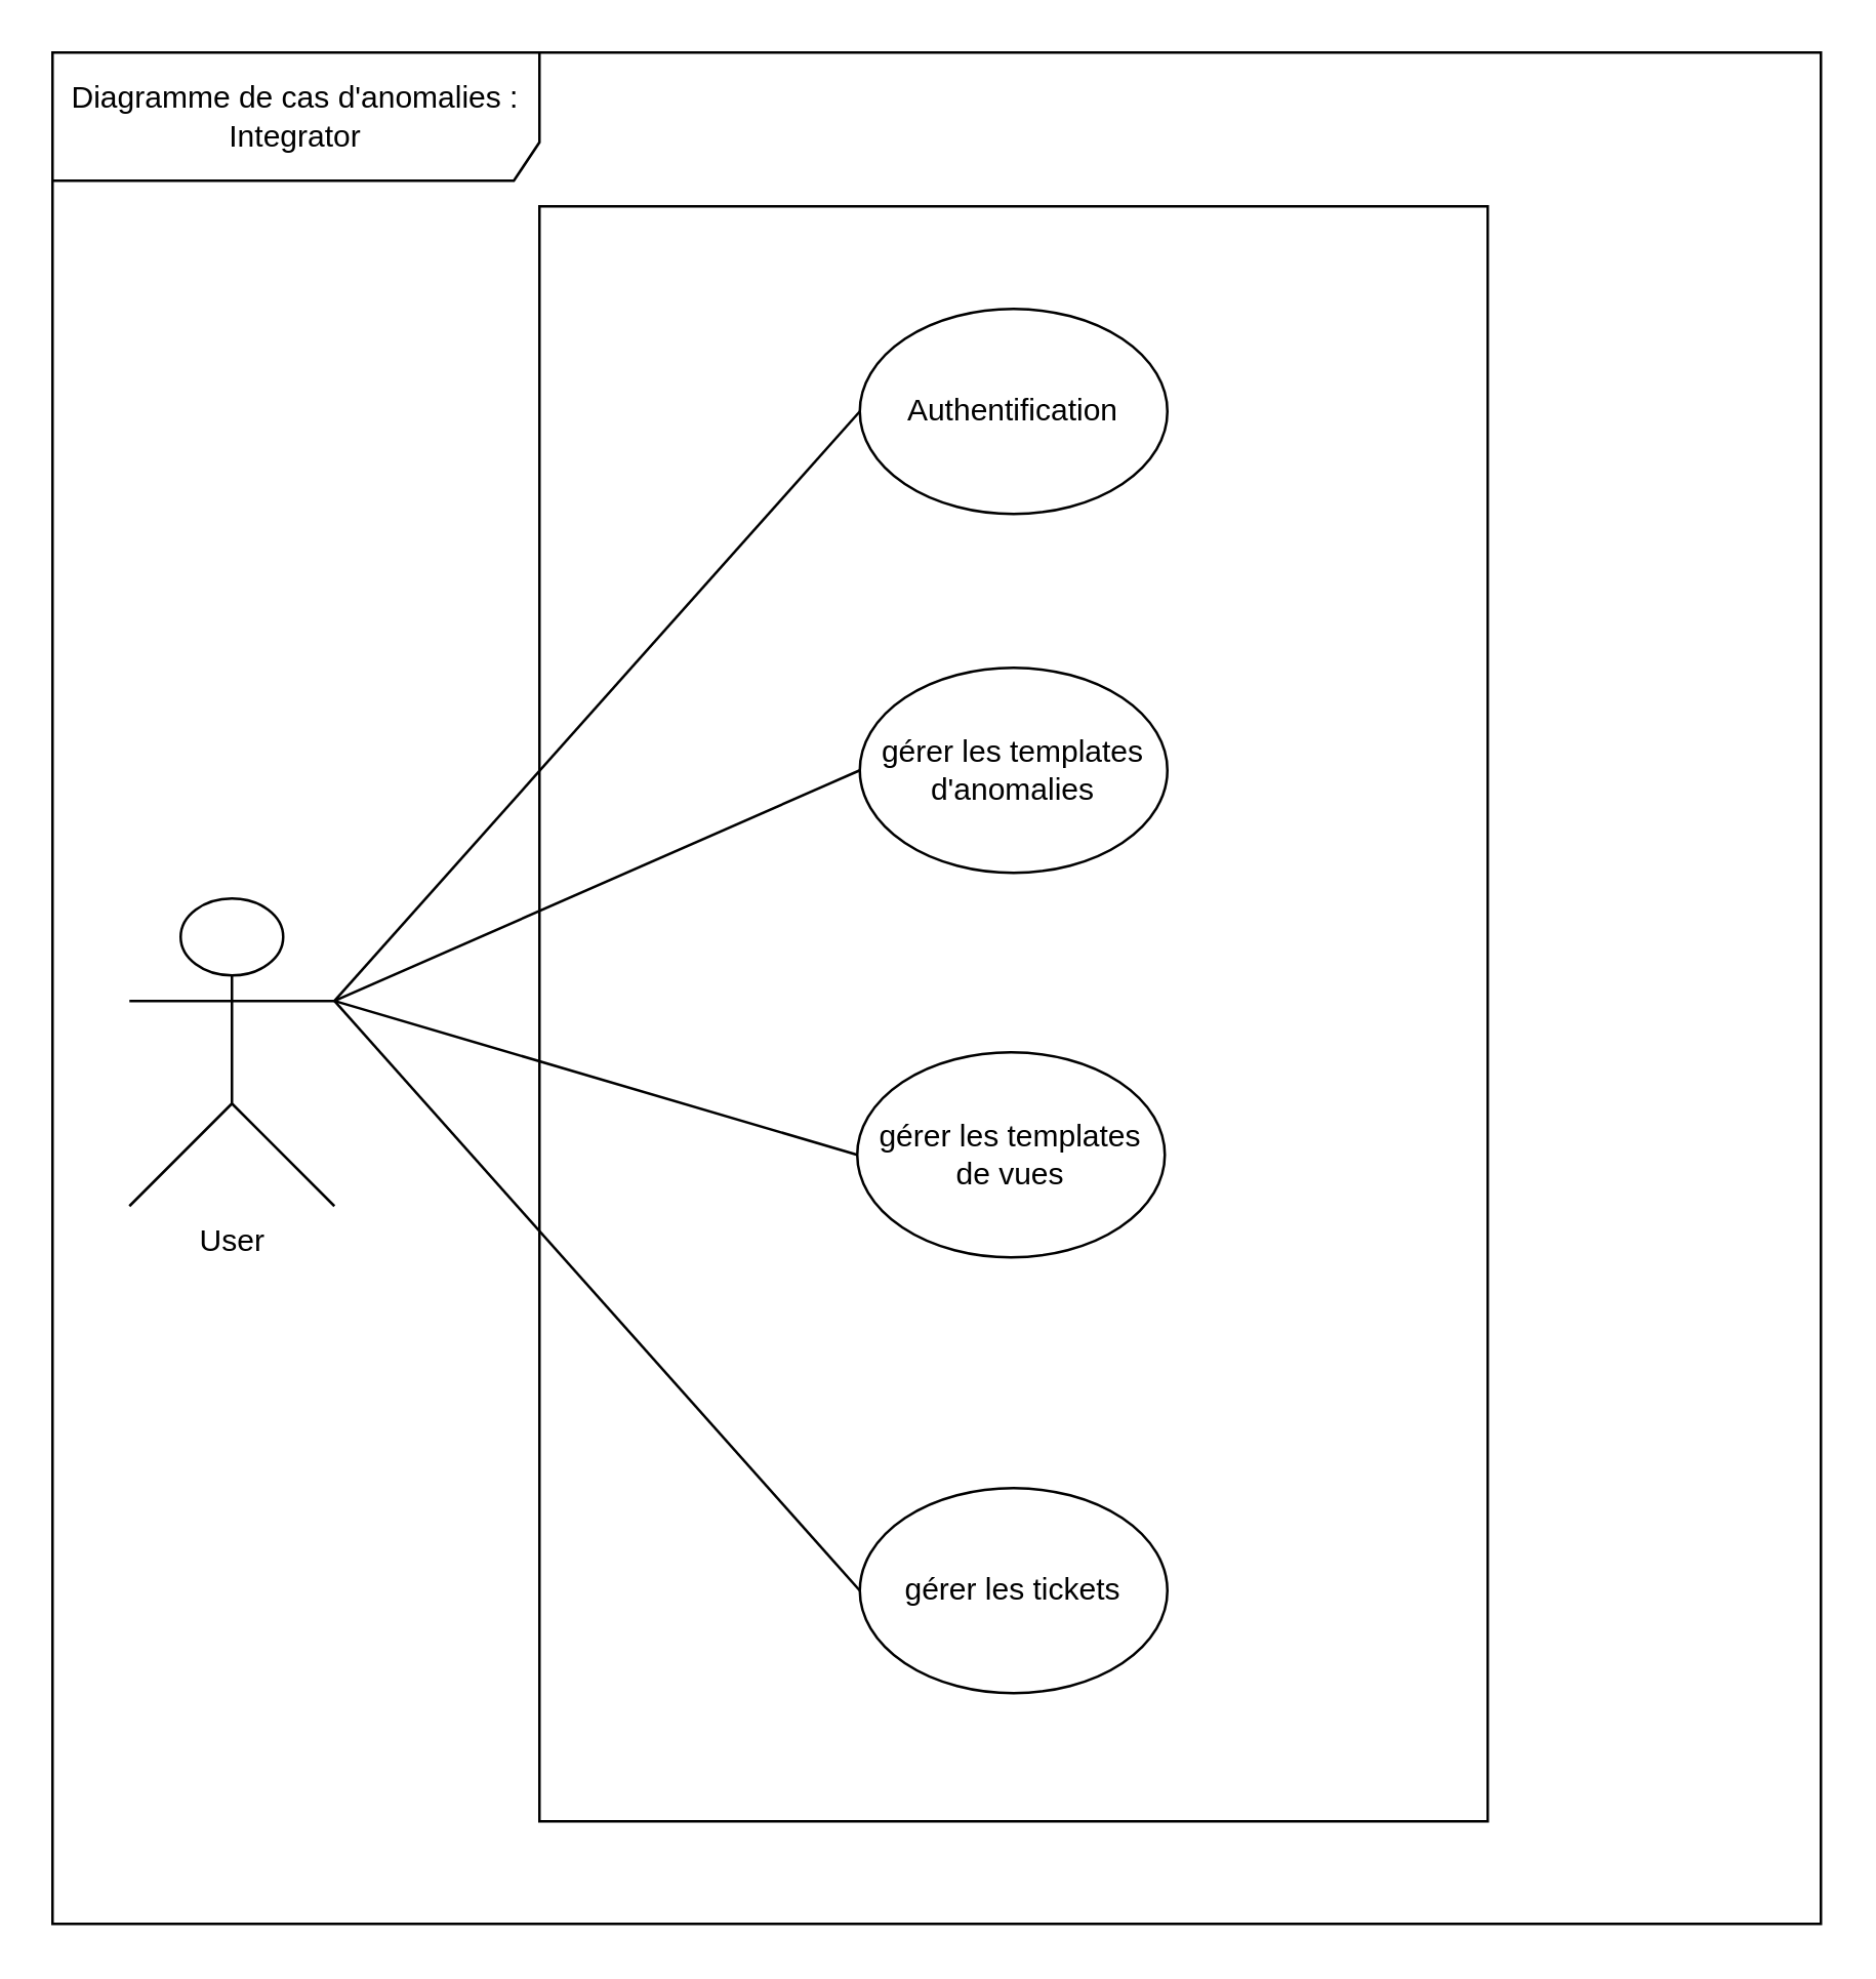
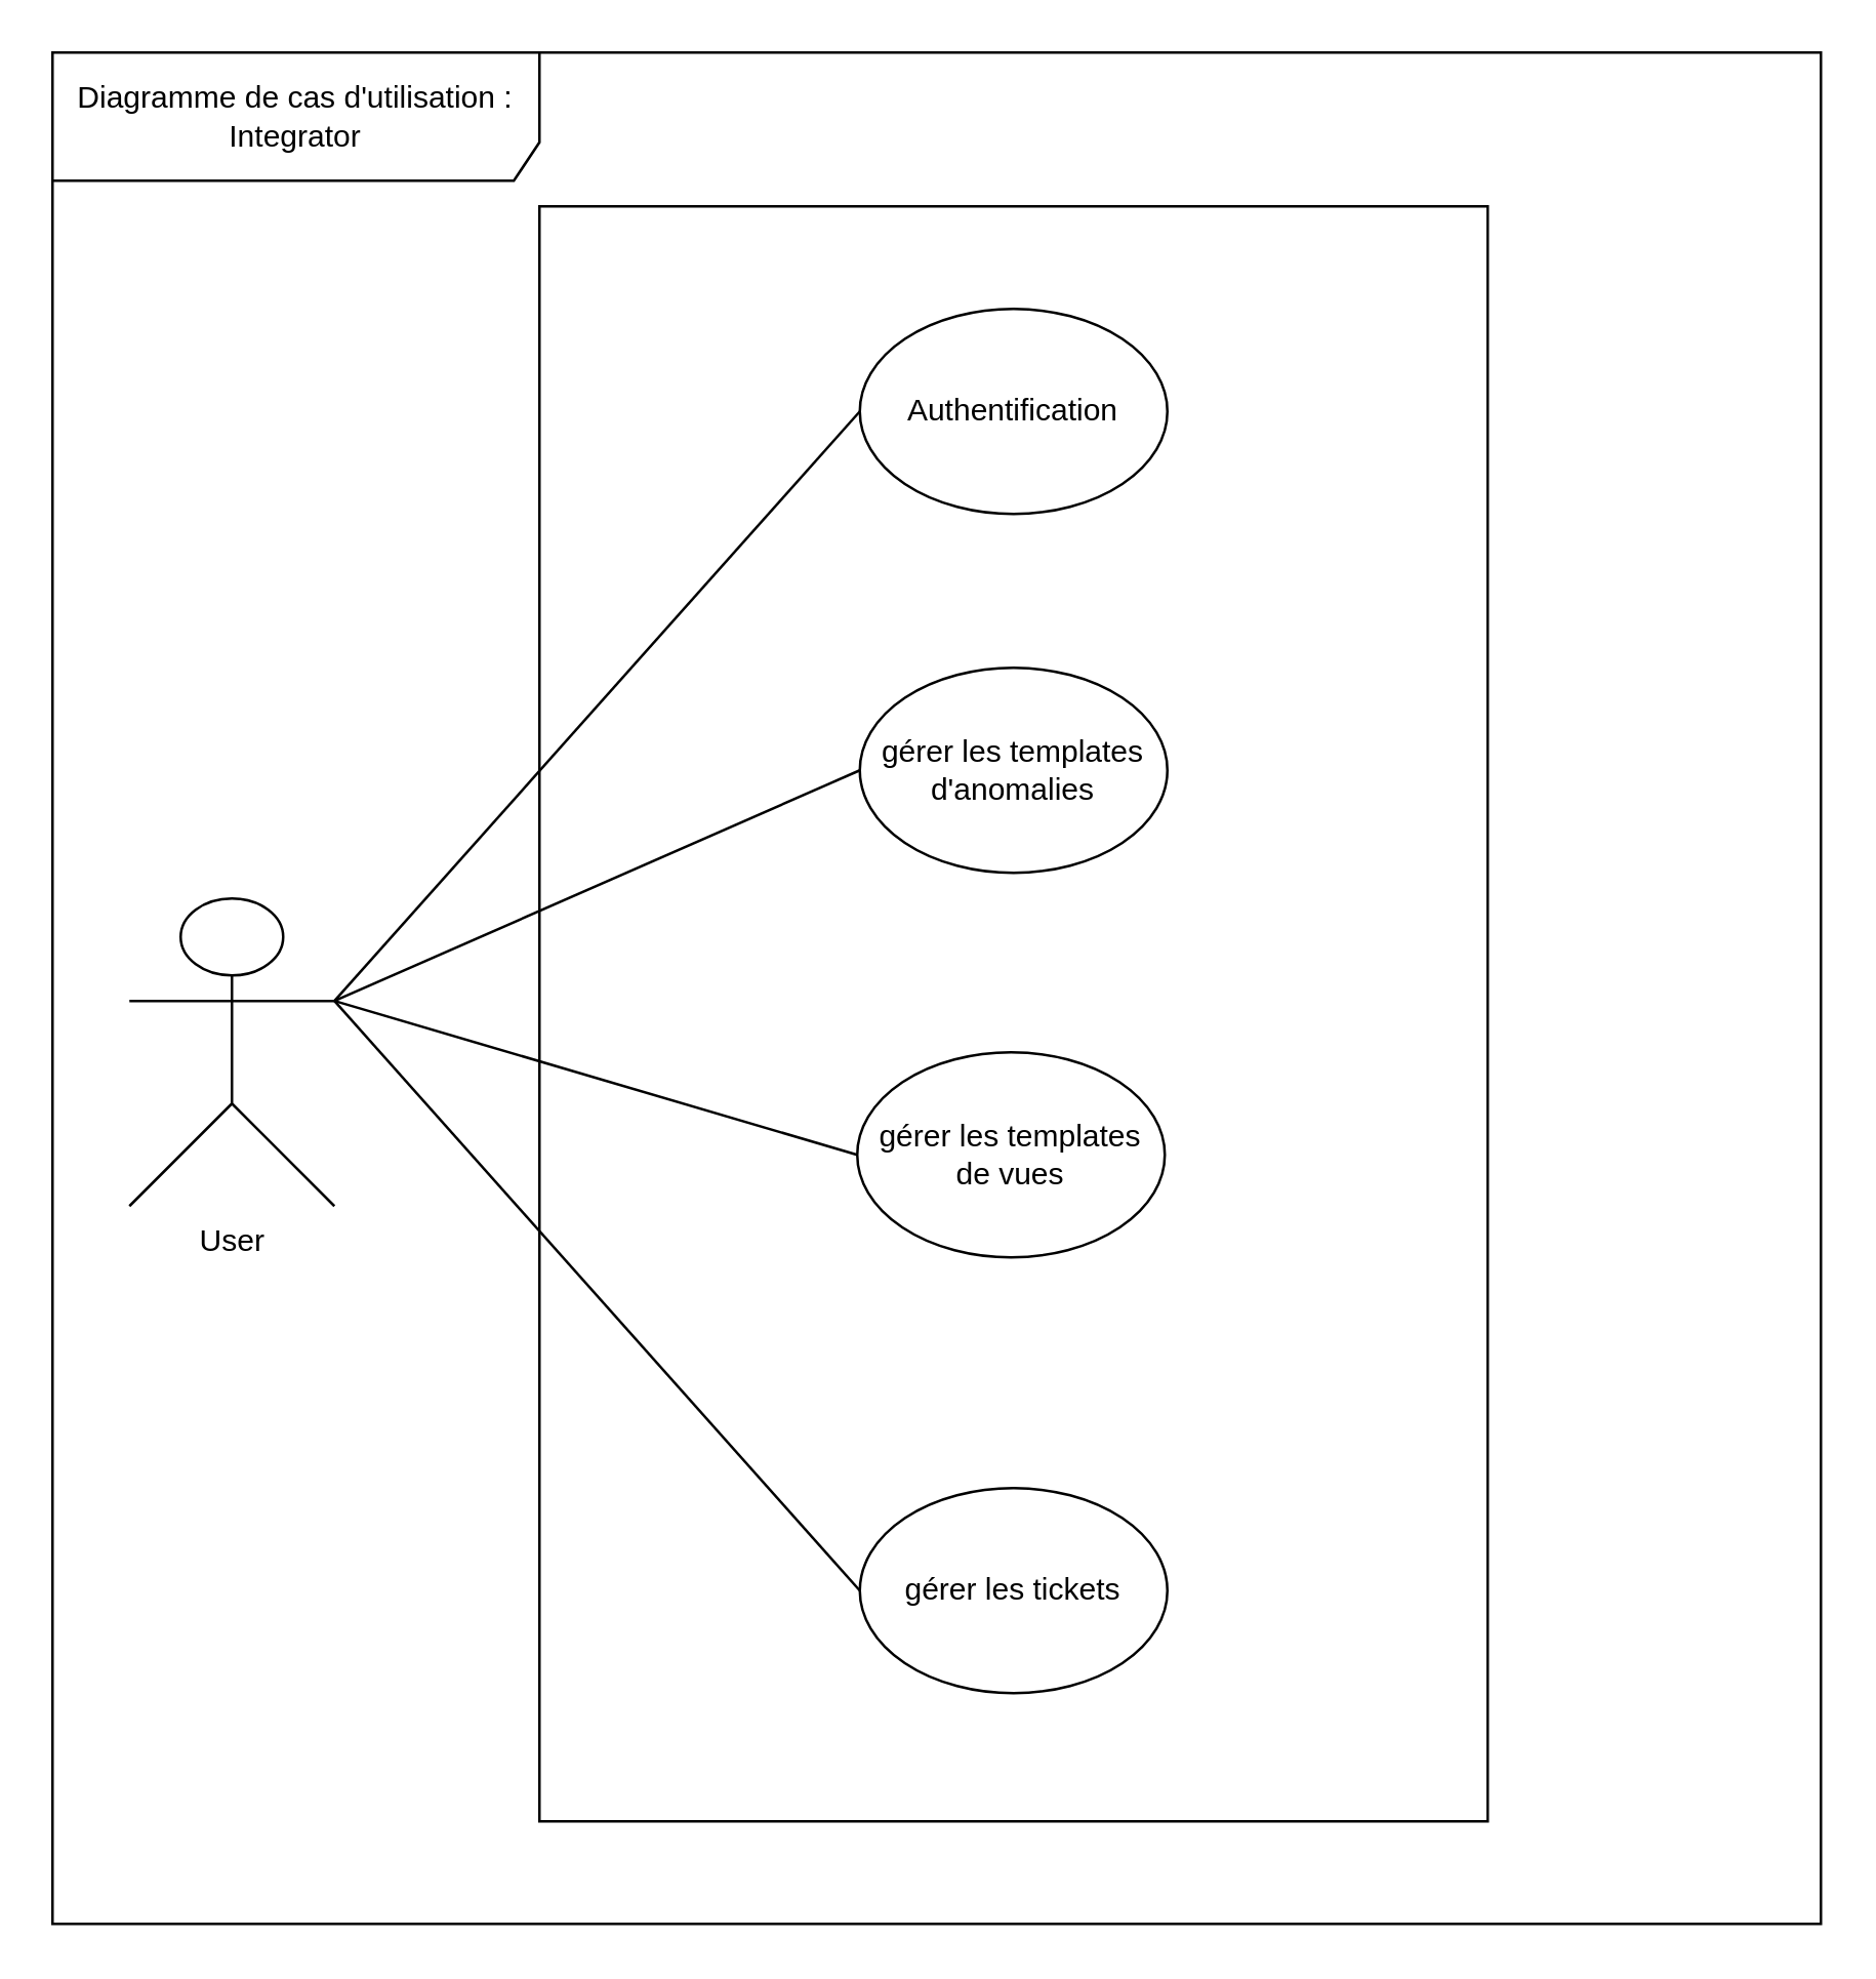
- <mxCell id="12" value="Diagramme de cas d'anomalies : Integrator" style="shape=umlFrame;whiteSpace=wrap;html=1;pointerEvents=0;recursiveResize=0;container=1;collapsible=0;width=190;height=50;" vertex="1" parent="1"><mxGeometry x="20" y="20" width="690" height="730" as="geometry" /></mxCell>
+ <mxCell id="12" value="Diagramme de cas d'utilisation : Integrator" style="shape=umlFrame;whiteSpace=wrap;html=1;pointerEvents=0;recursiveResize=0;container=1;collapsible=0;width=190;height=50;" vertex="1" parent="1"><mxGeometry x="20" y="20" width="690" height="730" as="geometry" /></mxCell>
